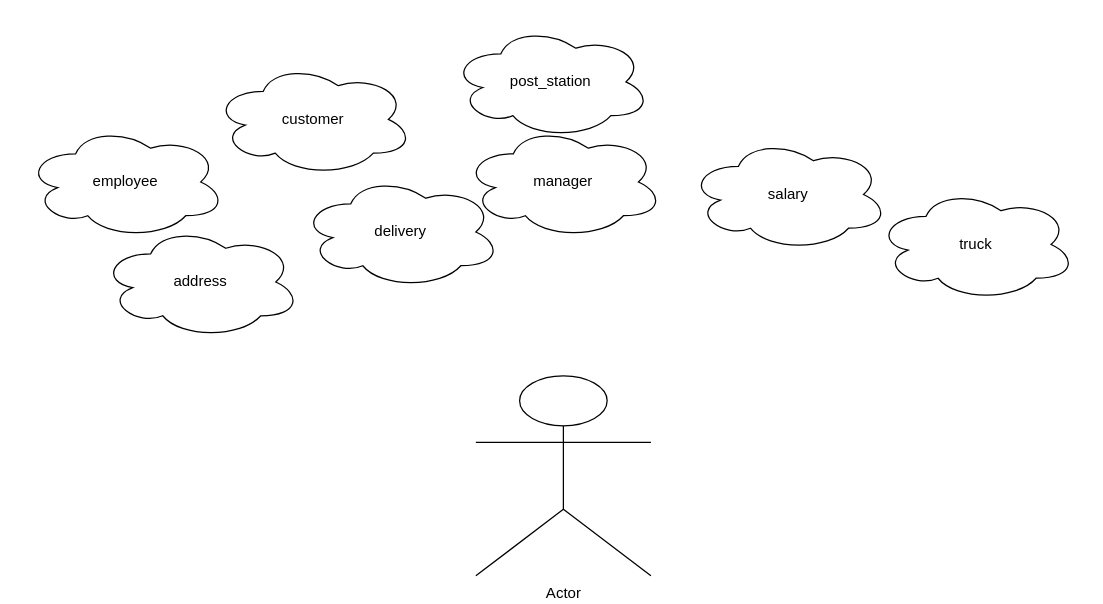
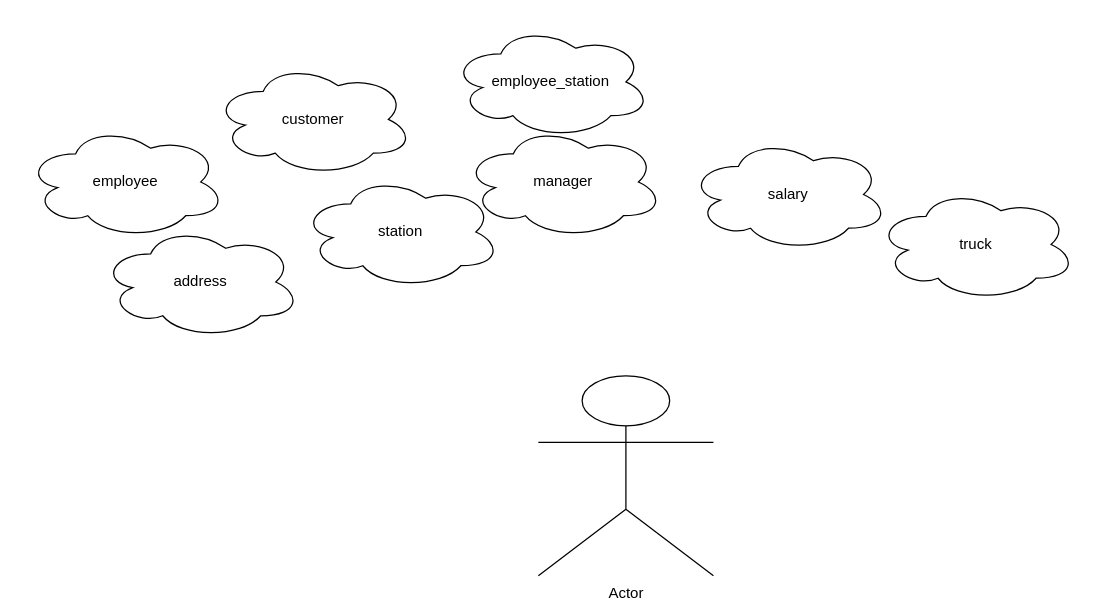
- <mxCell id="9" value="post_station" style="ellipse;shape=cloud;whiteSpace=wrap;html=1;" parent="1" vertex="1"><mxGeometry x="360" y="20" width="160" height="90" as="geometry" /></mxCell>
+ <mxCell id="9" value="employee_station" style="ellipse;shape=cloud;whiteSpace=wrap;html=1;" parent="1" vertex="1"><mxGeometry x="360" y="20" width="160" height="90" as="geometry" /></mxCell>
- <mxCell id="4" value="delivery" style="ellipse;shape=cloud;whiteSpace=wrap;html=1;" parent="1" vertex="1"><mxGeometry x="240" y="140" width="160" height="90" as="geometry" /></mxCell>
+ <mxCell id="4" value="station" style="ellipse;shape=cloud;whiteSpace=wrap;html=1;" parent="1" vertex="1"><mxGeometry x="240" y="140" width="160" height="90" as="geometry" /></mxCell>
- <mxCell id="2" value="Actor" style="shape=umlActor;verticalLabelPosition=bottom;verticalAlign=top;html=1;outlineConnect=0;" parent="1" vertex="1"><mxGeometry x="380" y="300" width="140" height="160" as="geometry" /></mxCell>
+ <mxCell id="2" value="Actor" style="shape=umlActor;verticalLabelPosition=bottom;verticalAlign=top;html=1;outlineConnect=0;" parent="1" vertex="1"><mxGeometry x="430" y="300" width="140" height="160" as="geometry" /></mxCell>
